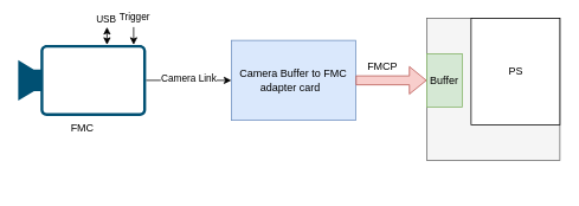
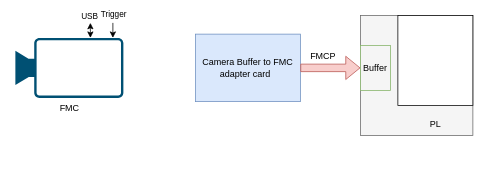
- <mxCell id="13" value="PS" style="text;html=1;align=center;verticalAlign=middle;resizable=0;points=[];autosize=1;strokeColor=none;fillColor=none;" vertex="1" parent="9"><mxGeometry x="80" y="45" width="40" height="30" as="geometry" /></mxCell>
- <mxCell id="2" value="" style="edgeStyle=orthogonalEdgeStyle;rounded=0;orthogonalLoop=1;jettySize=auto;html=1;entryX=0;entryY=0.5;entryDx=0;entryDy=0;" edge="1" parent="1" source="4" target="6"><mxGeometry relative="1" as="geometry"><mxPoint x="240" y="90" as="targetPoint" /></mxGeometry></mxCell>
- <mxCell id="3" value="Camera Link" style="edgeLabel;html=1;align=center;verticalAlign=middle;resizable=0;points=[];" vertex="1" connectable="0" parent="2"><mxGeometry x="-0.022" y="3" relative="1" as="geometry"><mxPoint as="offset" /></mxGeometry></mxCell>
- <mxCell id="12" value="Buffer" style="rounded=0;whiteSpace=wrap;html=1;fillColor=#d5e8d4;strokeColor=#82b366;" vertex="1" parent="9"><mxGeometry y="40" width="40" height="60" as="geometry" /></mxCell>
+ <mxCell id="12" value="Buffer" style="rounded=0;whiteSpace=wrap;html=1;fillColor=#f5f5f5;strokeColor=#82b366;" vertex="1" parent="9"><mxGeometry y="40" width="40" height="60" as="geometry" /></mxCell>
+ <mxCell id="14" value="PL" style="text;html=1;align=center;verticalAlign=middle;resizable=0;points=[];autosize=1;strokeColor=none;fillColor=none;" vertex="1" parent="9"><mxGeometry x="80" y="130" width="40" height="30" as="geometry" /></mxCell>
